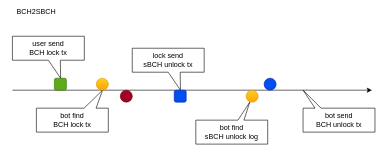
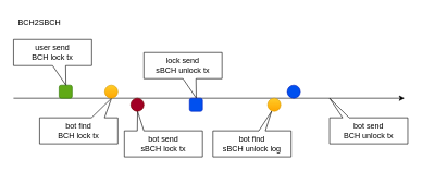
- <mxCell id="3" value="BCH2SBCH" style="text;html=1;strokeColor=none;fillColor=none;align=center;verticalAlign=middle;whiteSpace=wrap;rounded=0;" parent="1" vertex="1"><mxGeometry x="30" y="5" width="60" height="30" as="geometry" /></mxCell>
+ <mxCell id="3" value="BCH2SBCH" style="text;html=1;strokeColor=none;fillColor=none;align=center;verticalAlign=middle;whiteSpace=wrap;rounded=0;" parent="1" vertex="1"><mxGeometry x="30" y="20" width="60" height="30" as="geometry" /></mxCell>
+ <mxCell id="5" value="bot send&lt;br&gt;sBCH lock tx" style="shape=callout;whiteSpace=wrap;html=1;perimeter=calloutPerimeter;position2=0.83;base=10;direction=west;size=30;position=0.75;" vertex="1" parent="1"><mxGeometry x="190" y="170" width="120" height="70" as="geometry" /></mxCell>
